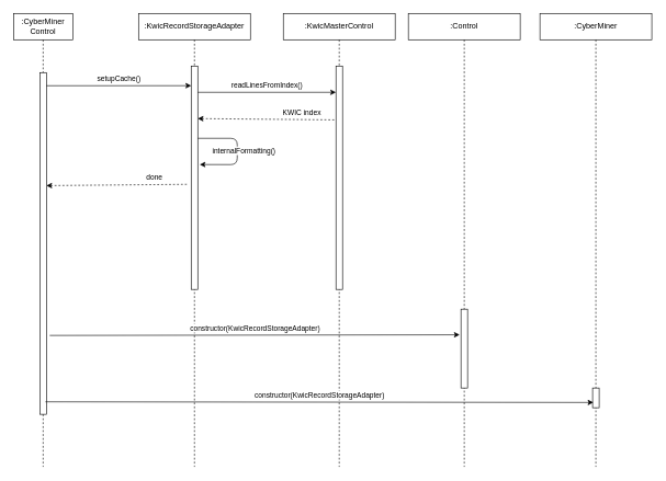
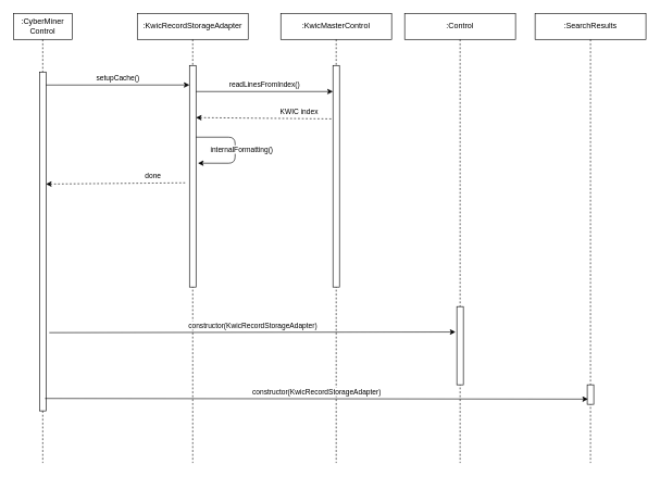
- <mxCell id="15" value=":CyberMiner" style="shape=umlLifeline;perimeter=lifelinePerimeter;whiteSpace=wrap;html=1;container=1;collapsible=0;recursiveResize=0;outlineConnect=0;" vertex="1" parent="1"><mxGeometry x="820" y="20" width="170" height="690" as="geometry" /></mxCell>
+ <mxCell id="15" value=":SearchResults" style="shape=umlLifeline;perimeter=lifelinePerimeter;whiteSpace=wrap;html=1;container=1;collapsible=0;recursiveResize=0;outlineConnect=0;" vertex="1" parent="1"><mxGeometry x="820" y="20" width="170" height="690" as="geometry" /></mxCell>
